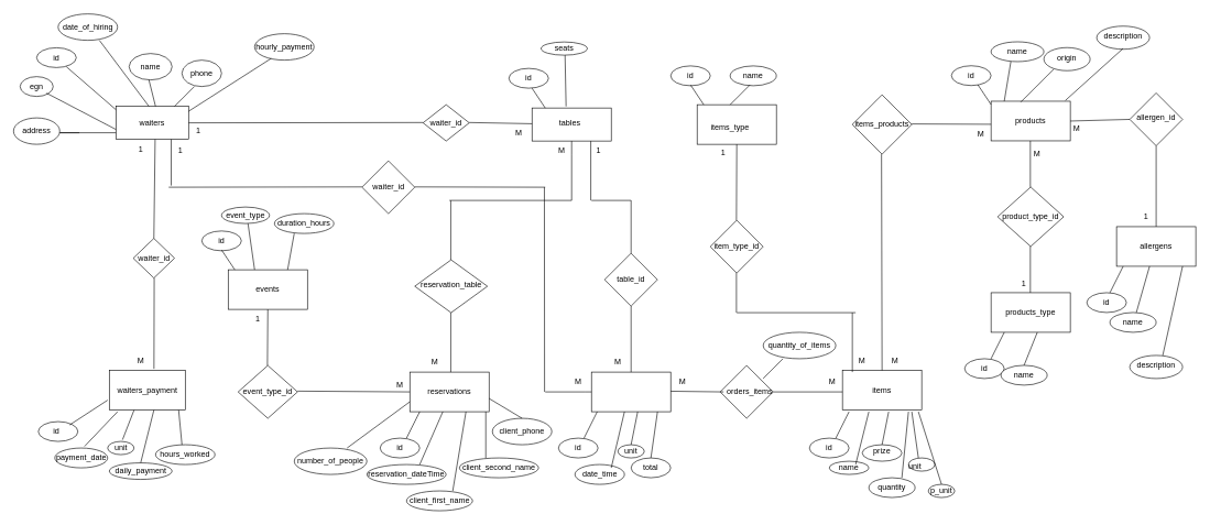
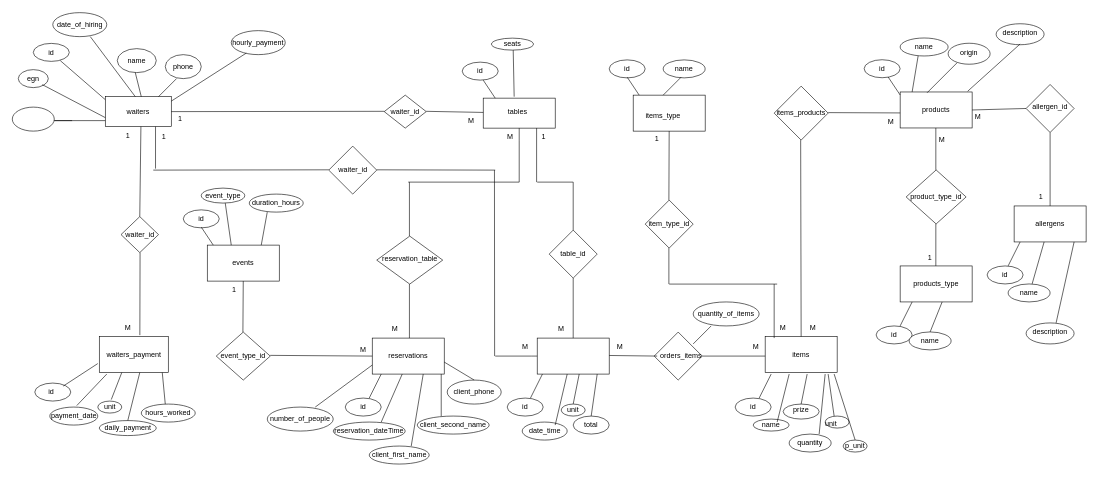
- <mxCell id="16" value="address" style="text;html=1;strokeColor=none;fillColor=none;align=center;verticalAlign=middle;whiteSpace=wrap;rounded=0;" parent="1" vertex="1"><mxGeometry x="25" y="183" width="60" height="30" as="geometry" /></mxCell>
